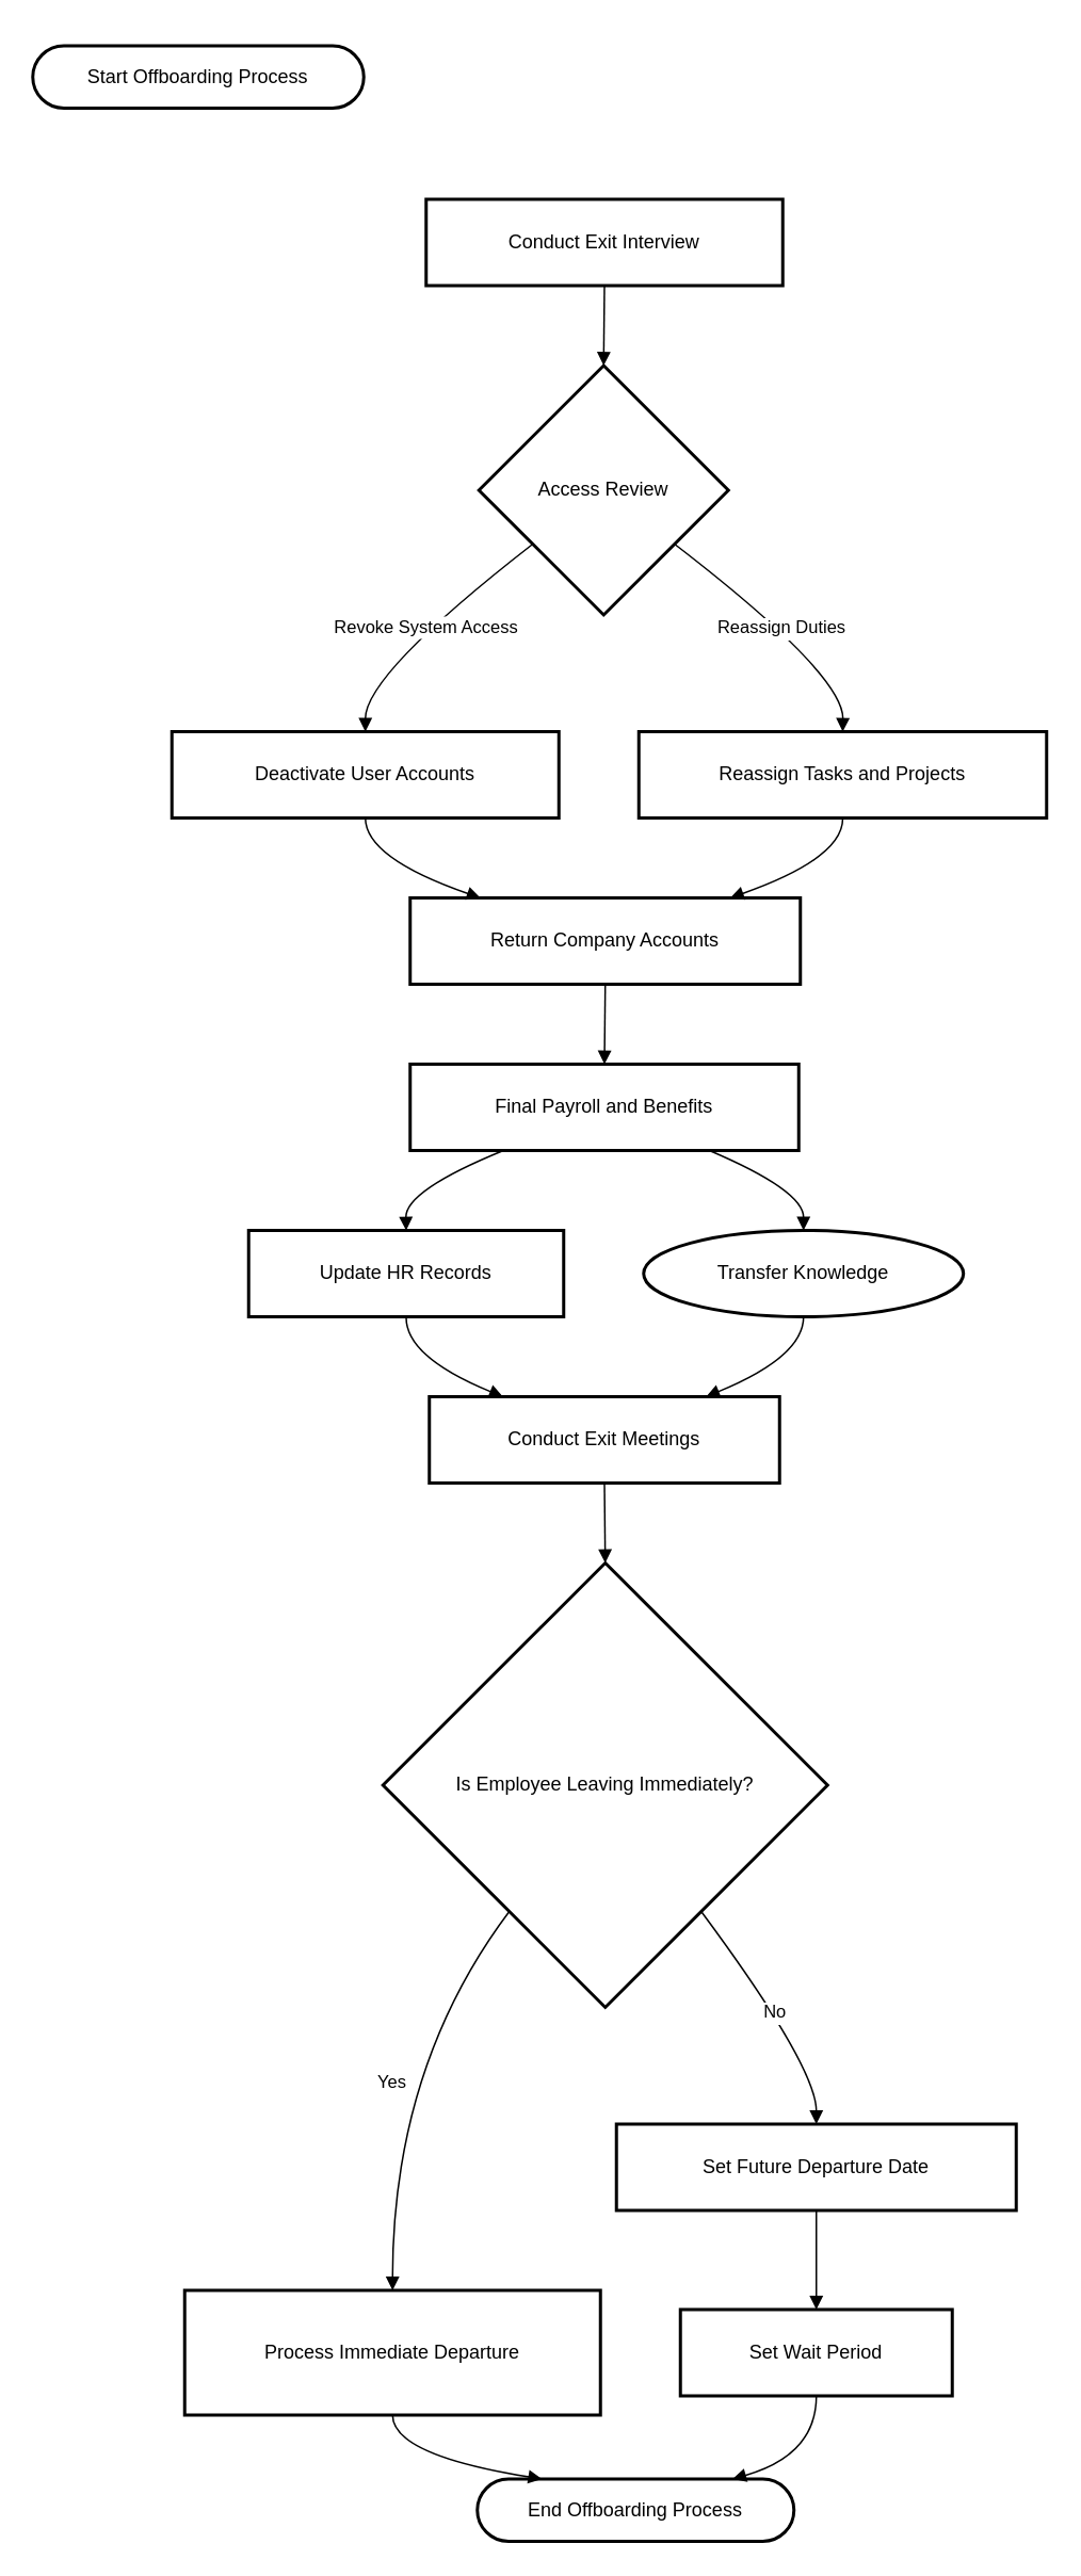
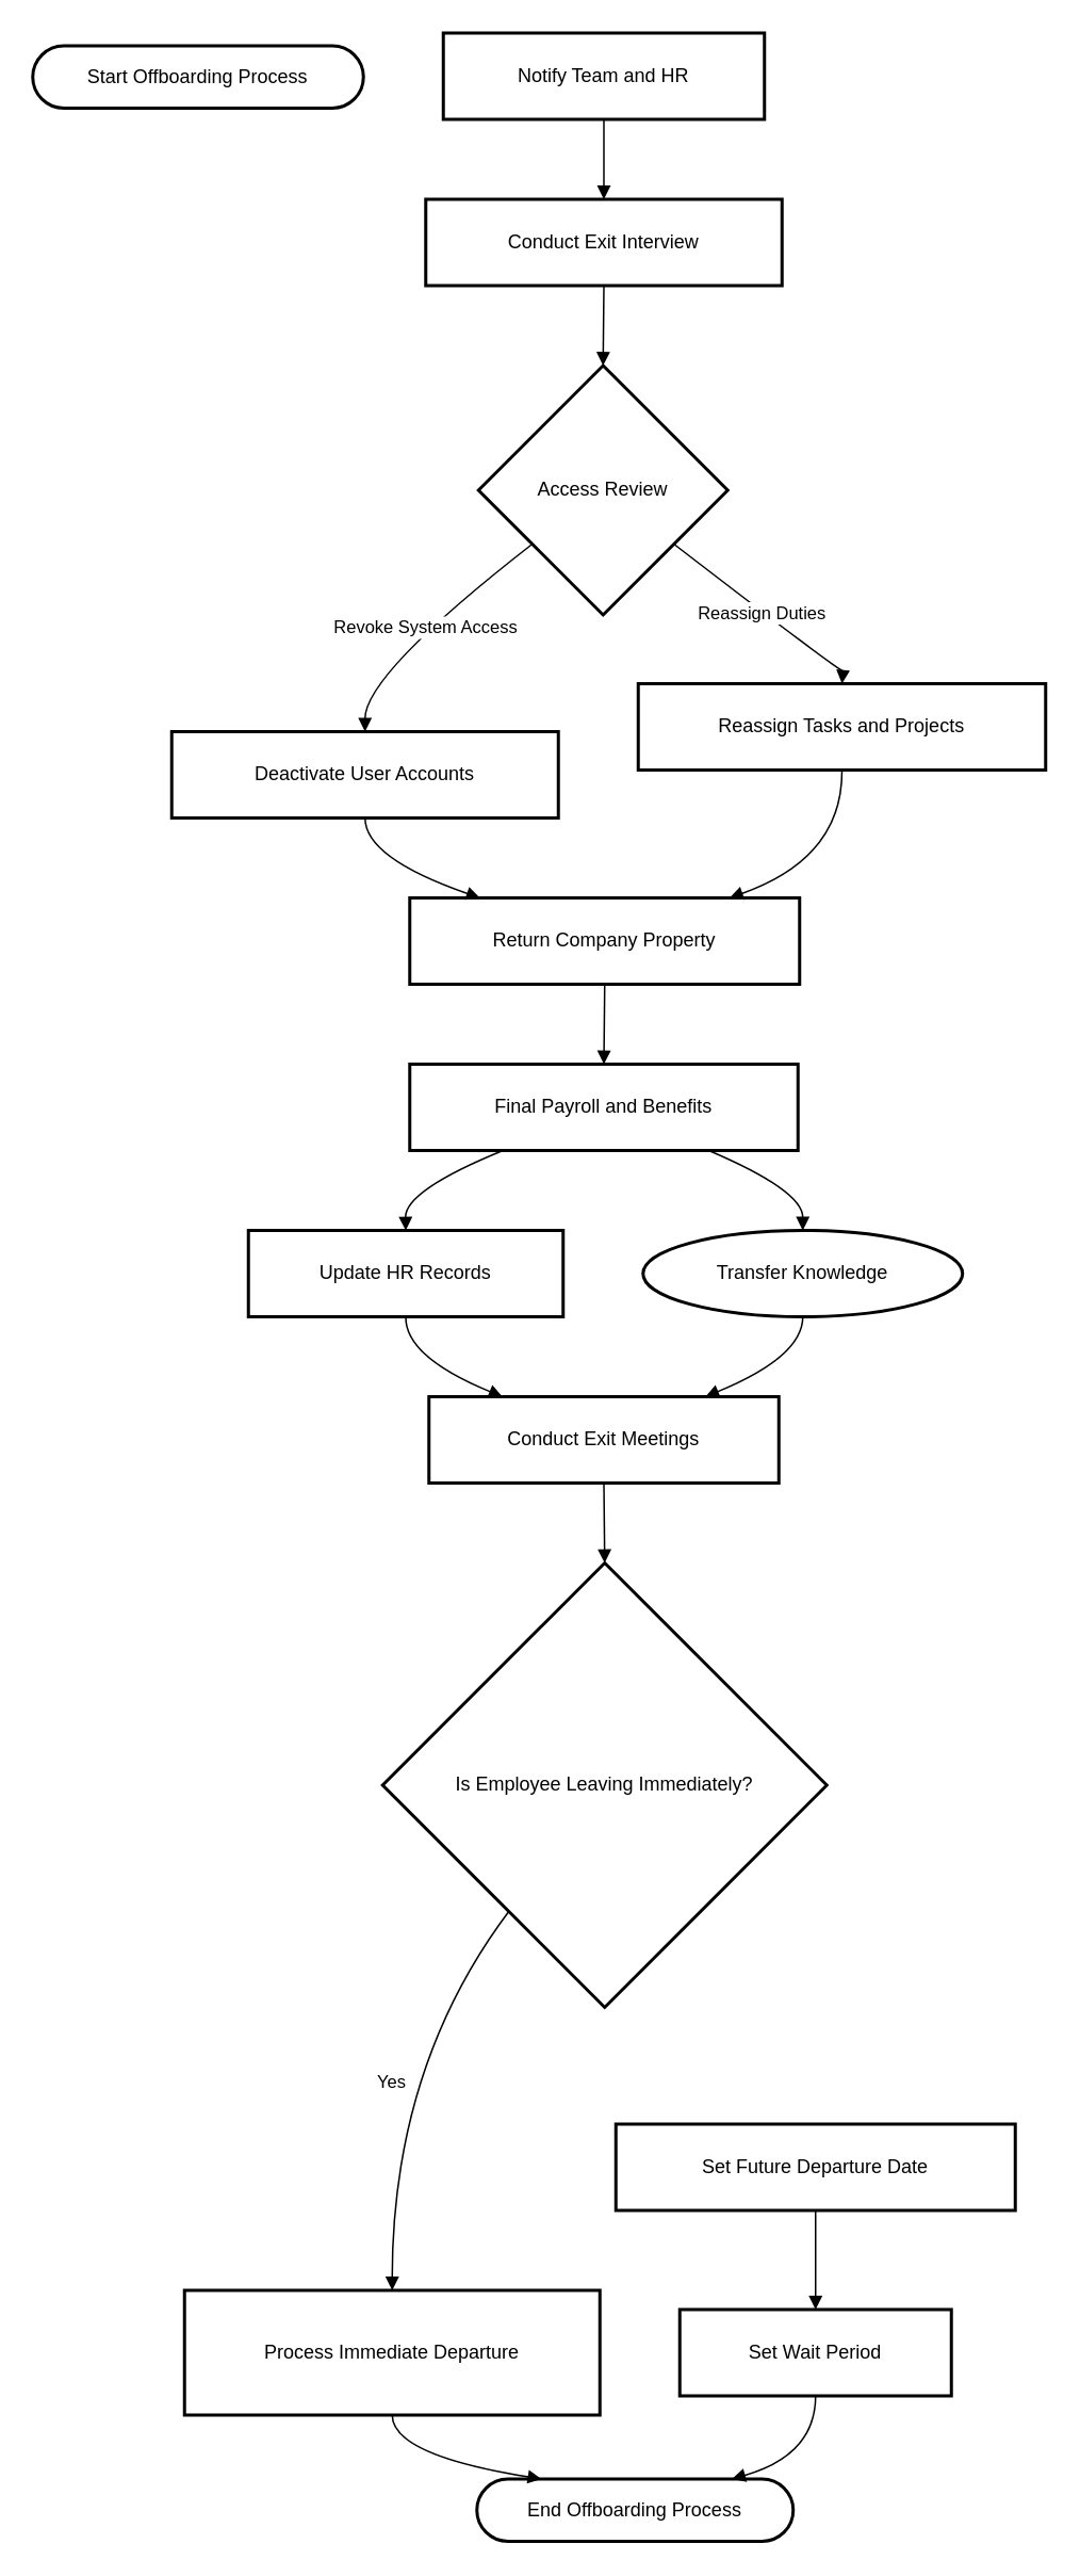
+ <mxCell id="3" value="Notify Team and HR" style="whiteSpace=wrap;strokeWidth=2;" vertex="1" parent="1"><mxGeometry x="277" y="20" width="201" height="54" as="geometry" /></mxCell>
+ <mxCell id="18" value="" style="curved=1;startArrow=none;endArrow=block;exitX=0.5;exitY=1;entryX=0.5;entryY=0;" edge="1" parent="1" source="3" target="4"><mxGeometry relative="1" as="geometry"><Array as="points" /></mxGeometry></mxCell>
- <mxCell id="7" value="Reassign Tasks and Projects" style="whiteSpace=wrap;strokeWidth=2;" vertex="1" parent="1"><mxGeometry x="399" y="457" width="255" height="54" as="geometry" /></mxCell>
+ <mxCell id="7" value="Reassign Tasks and Projects" style="whiteSpace=wrap;strokeWidth=2;" vertex="1" parent="1"><mxGeometry x="399" y="427" width="255" height="54" as="geometry" /></mxCell>
- <mxCell id="8" value="Return Company Accounts" style="whiteSpace=wrap;strokeWidth=2;" vertex="1" parent="1"><mxGeometry x="256" y="561" width="244" height="54" as="geometry" /></mxCell>
+ <mxCell id="8" value="Return Company Property" style="whiteSpace=wrap;strokeWidth=2;" vertex="1" parent="1"><mxGeometry x="256" y="561" width="244" height="54" as="geometry" /></mxCell>
- <mxCell id="31" value="No" style="curved=1;startArrow=none;endArrow=block;exitX=0.88;exitY=1;entryX=0.5;entryY=0;" edge="1" parent="1" source="13" target="15"><mxGeometry relative="1" as="geometry"><Array as="points"><mxPoint x="510" y="1292" /></Array></mxGeometry></mxCell>
